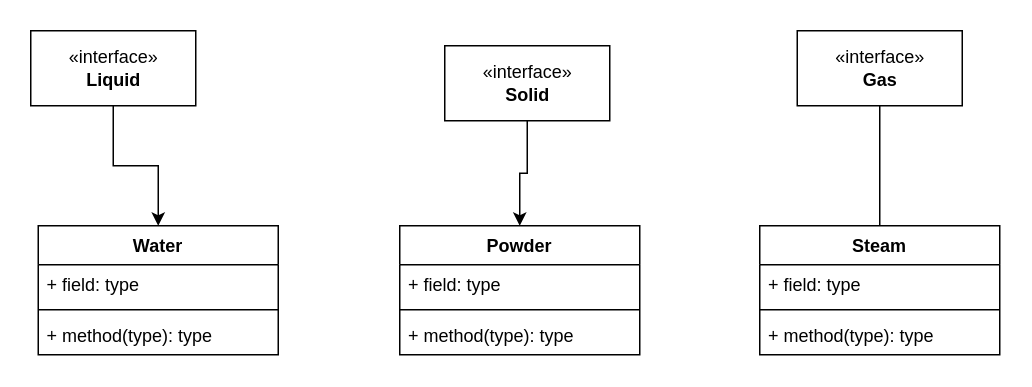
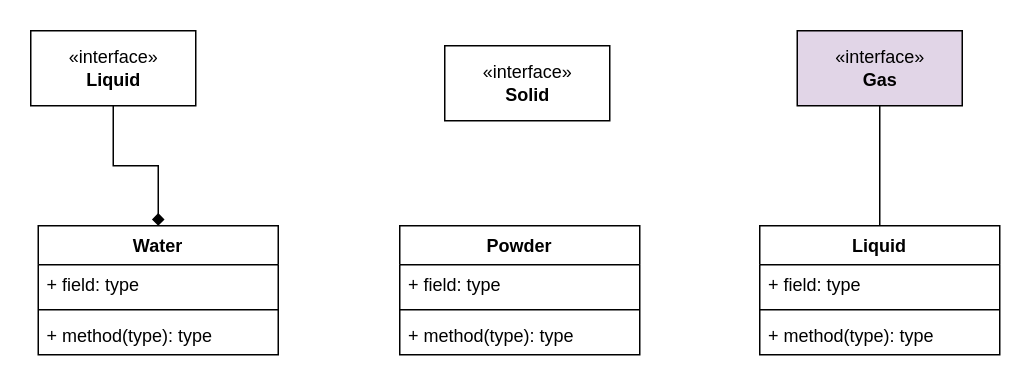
- <mxCell id="7" value="«interface»&lt;br&gt;&lt;b&gt;Gas&lt;/b&gt;" style="html=1;" vertex="1" parent="1"><mxGeometry x="531" y="20" width="110" height="50" as="geometry" /></mxCell>
+ <mxCell id="7" value="«interface»&lt;br&gt;&lt;b&gt;Gas&lt;/b&gt;" style="html=1;fillColor=#e1d5e7;" vertex="1" parent="1"><mxGeometry x="531" y="20" width="110" height="50" as="geometry" /></mxCell>
- <mxCell id="4" style="edgeStyle=orthogonalEdgeStyle;rounded=0;orthogonalLoop=1;jettySize=auto;html=1;" edge="1" parent="1" source="5" target="12"><mxGeometry relative="1" as="geometry" /></mxCell>
- <mxCell id="2" style="edgeStyle=orthogonalEdgeStyle;rounded=0;orthogonalLoop=1;jettySize=auto;html=1;" edge="1" parent="1" source="3" target="8"><mxGeometry relative="1" as="geometry" /></mxCell>
+ <mxCell id="2" style="edgeStyle=orthogonalEdgeStyle;rounded=0;orthogonalLoop=1;jettySize=auto;html=1;endArrow=diamond;" edge="1" parent="1" source="3" target="8"><mxGeometry relative="1" as="geometry" /></mxCell>
- <mxCell id="16" value="Steam" style="swimlane;fontStyle=1;align=center;verticalAlign=top;childLayout=stackLayout;horizontal=1;startSize=26;horizontalStack=0;resizeParent=1;resizeParentMax=0;resizeLast=0;collapsible=1;marginBottom=0;" vertex="1" parent="1"><mxGeometry x="506" y="150" width="160" height="86" as="geometry" /></mxCell>
+ <mxCell id="16" value="Liquid" style="swimlane;fontStyle=1;align=center;verticalAlign=top;childLayout=stackLayout;horizontal=1;startSize=26;horizontalStack=0;resizeParent=1;resizeParentMax=0;resizeLast=0;collapsible=1;marginBottom=0;" vertex="1" parent="1"><mxGeometry x="506" y="150" width="160" height="86" as="geometry" /></mxCell>
